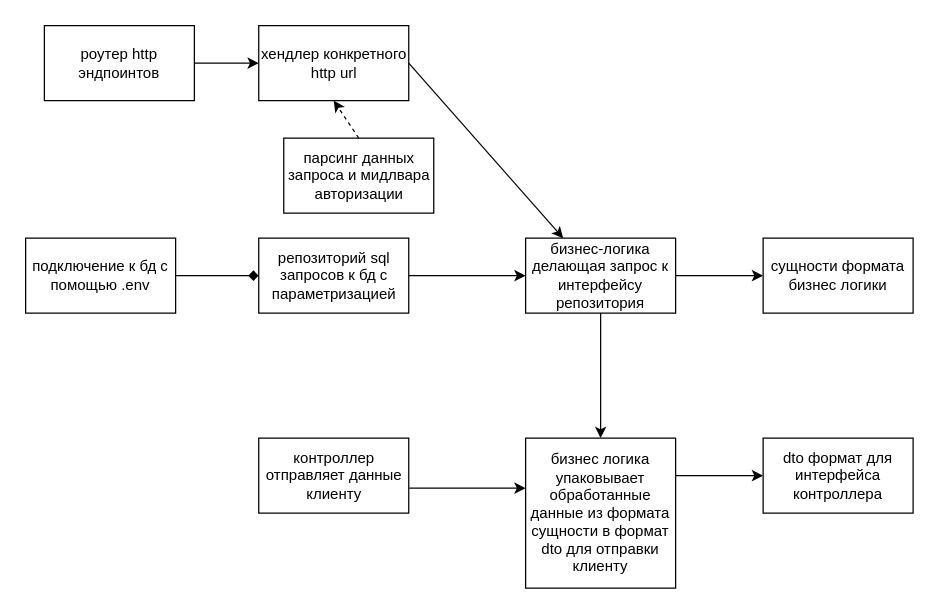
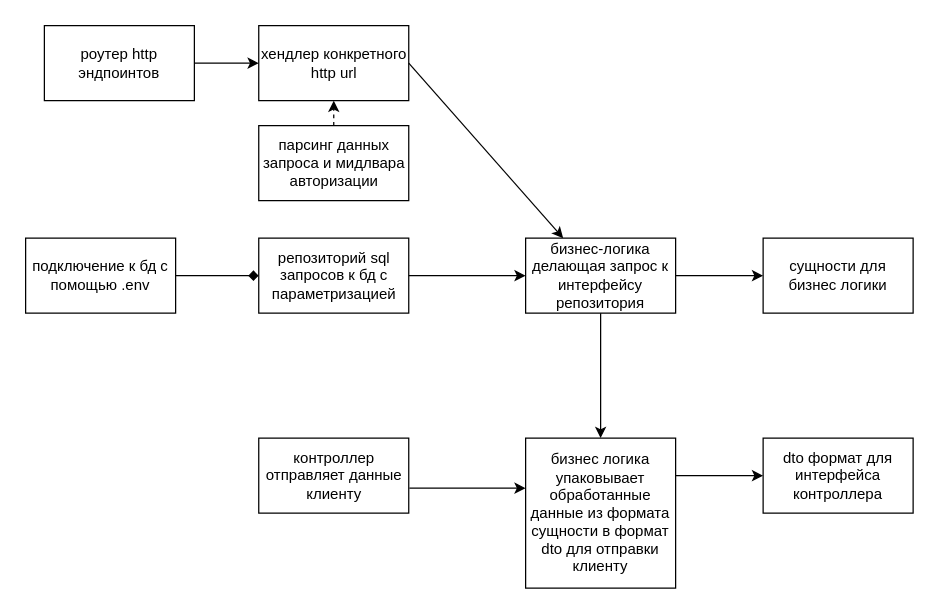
- <mxCell id="16" value="парсинг данных запроса и мидлвара авторизации" style="rounded=0;whiteSpace=wrap;html=1;" parent="1" vertex="1"><mxGeometry x="226.5" y="110" width="120" height="60" as="geometry" /></mxCell>
+ <mxCell id="16" value="парсинг данных запроса и мидлвара авторизации" style="rounded=0;whiteSpace=wrap;html=1;" parent="1" vertex="1"><mxGeometry x="206.5" y="100" width="120" height="60" as="geometry" /></mxCell>
- <mxCell id="5" value="сущности формата бизнес логики" style="rounded=0;whiteSpace=wrap;html=1;" parent="1" vertex="1"><mxGeometry x="610" y="190" width="120" height="60" as="geometry" /></mxCell>
+ <mxCell id="5" value="сущности для бизнес логики" style="rounded=0;whiteSpace=wrap;html=1;" parent="1" vertex="1"><mxGeometry x="610" y="190" width="120" height="60" as="geometry" /></mxCell>
